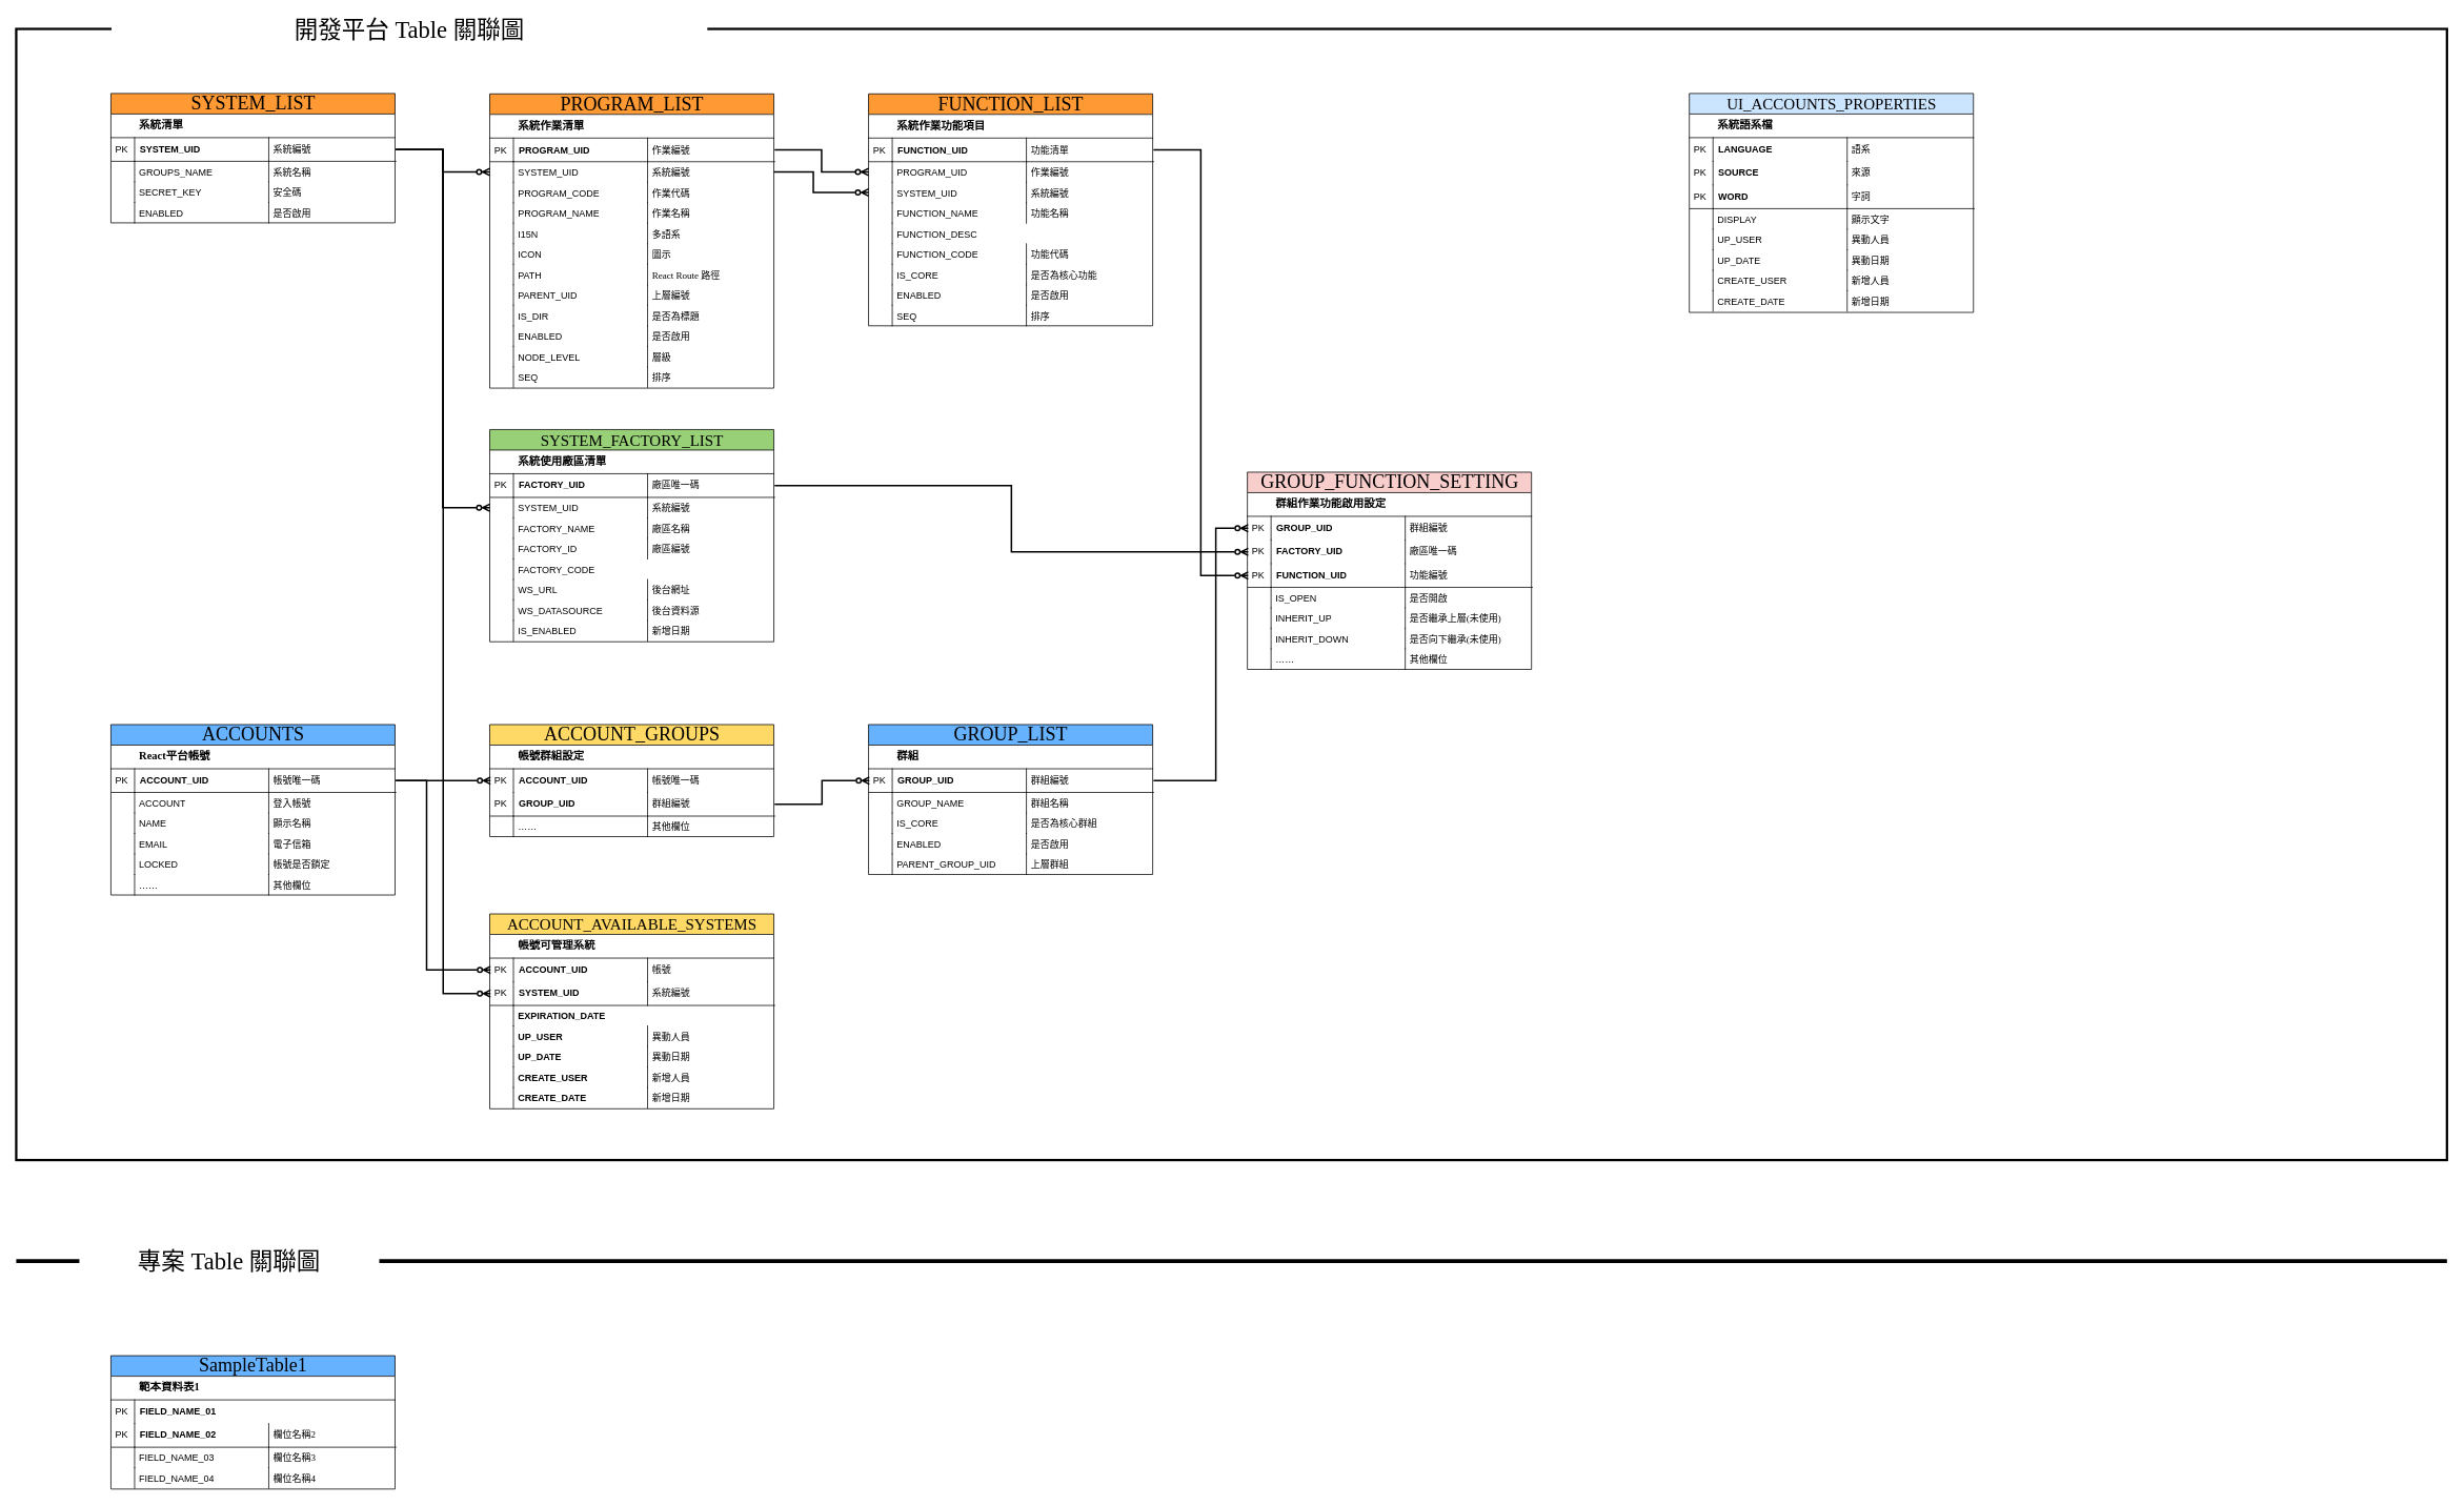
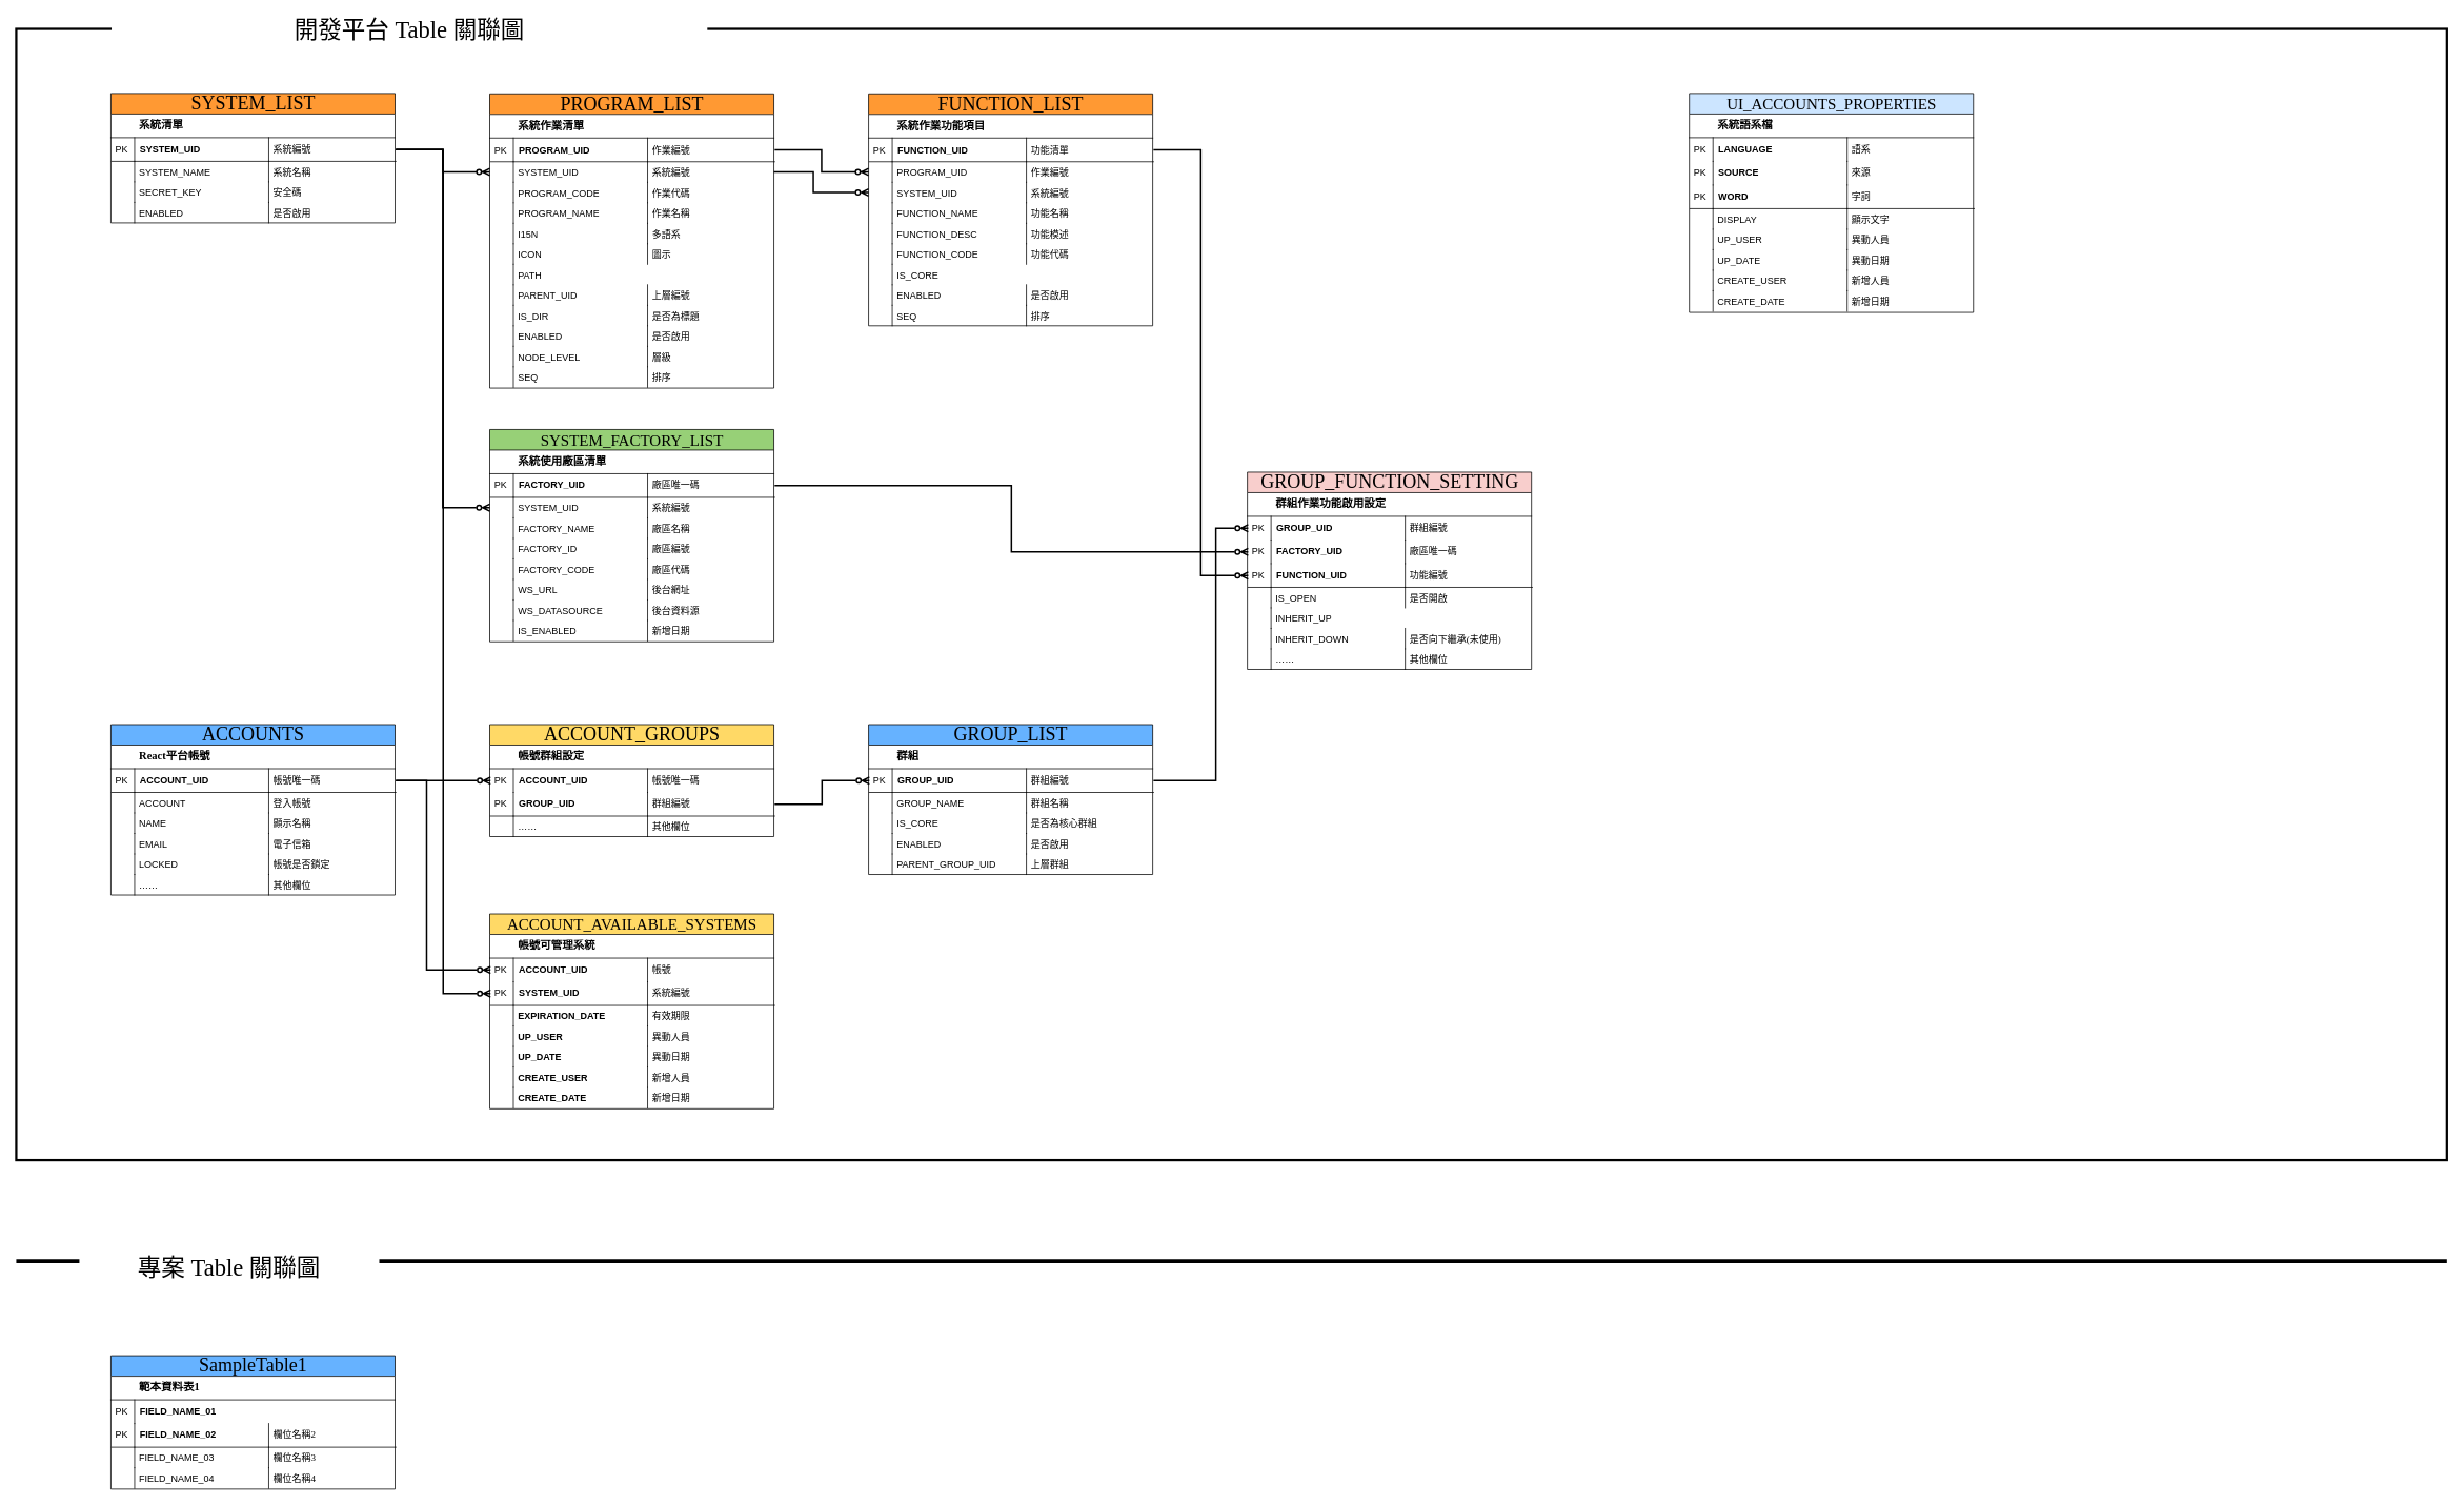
- <mxCell id="32" value="GROUPS_NAME" style="shape=partialRectangle;top=0;left=0;right=0;bottom=0;html=1;align=left;verticalAlign=top;fillColor=none;spacingLeft=34;spacingRight=4;whiteSpace=wrap;overflow=hidden;rotatable=0;points=[[0,0.5],[1,0.5]];portConstraint=eastwest;dropTarget=0;" parent="30" vertex="1"><mxGeometry width="360" height="26" as="geometry" /></mxCell>
+ <mxCell id="32" value="SYSTEM_NAME" style="shape=partialRectangle;top=0;left=0;right=0;bottom=0;html=1;align=left;verticalAlign=top;fillColor=none;spacingLeft=34;spacingRight=4;whiteSpace=wrap;overflow=hidden;rotatable=0;points=[[0,0.5],[1,0.5]];portConstraint=eastwest;dropTarget=0;" parent="30" vertex="1"><mxGeometry width="360" height="26" as="geometry" /></mxCell>
+ <mxCell id="126" value="功能模述" style="shape=partialRectangle;top=0;left=1;bottom=0;html=1;fillColor=none;align=left;verticalAlign=top;spacingLeft=4;spacingRight=4;whiteSpace=wrap;overflow=hidden;rotatable=0;points=[];portConstraint=eastwest;part=1;right=0;fontFamily=Noto Sans CJK TC Regular;" parent="123" vertex="1" connectable="0"><mxGeometry x="200" width="150" height="26" as="geometry" /></mxCell>
- <mxCell id="79" value="React Route 路徑" style="shape=partialRectangle;top=0;left=1;bottom=0;html=1;fillColor=none;align=left;verticalAlign=top;spacingLeft=4;spacingRight=4;whiteSpace=wrap;overflow=hidden;rotatable=0;points=[];portConstraint=eastwest;part=1;right=0;fontFamily=Noto Sans CJK TC Regular;" parent="76" vertex="1" connectable="0"><mxGeometry x="200" width="150" height="26" as="geometry" /></mxCell>
- <mxCell id="136" value="是否為核心功能" style="shape=partialRectangle;top=0;left=1;bottom=0;html=1;fillColor=none;align=left;verticalAlign=top;spacingLeft=4;spacingRight=4;whiteSpace=wrap;overflow=hidden;rotatable=0;points=[];portConstraint=eastwest;part=1;right=0;fontFamily=Noto Sans CJK TC Regular;" parent="133" vertex="1" connectable="0"><mxGeometry x="200" width="150" height="26" as="geometry" /></mxCell>
+ <mxCell id="283" value="廠區代碼" style="shape=partialRectangle;top=0;left=1;bottom=0;html=1;fillColor=none;align=left;verticalAlign=top;spacingLeft=4;spacingRight=4;whiteSpace=wrap;overflow=hidden;rotatable=0;points=[];portConstraint=eastwest;part=1;right=0;fontFamily=Noto Sans CJK TC Regular;" vertex="1" connectable="0" parent="280"><mxGeometry x="200" width="150" height="26" as="geometry" /></mxCell>
- <mxCell id="240" value="是否繼承上層(未使用)" style="shape=partialRectangle;top=0;left=1;bottom=0;html=1;fillColor=none;align=left;verticalAlign=top;spacingLeft=4;spacingRight=4;whiteSpace=wrap;overflow=hidden;rotatable=0;points=[];portConstraint=eastwest;part=1;right=0;fontFamily=Noto Sans CJK TC Regular;" parent="237" vertex="1" connectable="0"><mxGeometry x="200" width="150" height="26" as="geometry" /></mxCell>
+ <mxCell id="318" value="有效期限" style="shape=partialRectangle;top=0;left=1;bottom=0;html=1;fillColor=none;align=left;verticalAlign=top;spacingLeft=4;spacingRight=4;whiteSpace=wrap;overflow=hidden;rotatable=0;points=[];portConstraint=eastwest;part=1;right=0;fontFamily=Noto Sans CJK TC Regular;" vertex="1" connectable="0" parent="315"><mxGeometry x="200" width="150" height="26" as="geometry" /></mxCell>
- <mxCell id="3" value="&lt;font style=&quot;font-size: 30px&quot; face=&quot;Lucida Console&quot;&gt;專案 Table 關聯圖&lt;/font&gt;" style="text;html=1;align=center;verticalAlign=middle;whiteSpace=wrap;rounded=0;fillColor=#ffffff;" parent="1" vertex="1"><mxGeometry x="100" y="1583" width="380" height="30" as="geometry" /></mxCell>
+ <mxCell id="3" value="&lt;font style=&quot;font-size: 30px&quot; face=&quot;Lucida Console&quot;&gt;專案 Table 關聯圖&lt;/font&gt;" style="text;html=1;align=center;verticalAlign=middle;whiteSpace=wrap;rounded=0;fillColor=#ffffff;" parent="1" vertex="1"><mxGeometry x="100" y="1583" width="380" height="45" as="geometry" /></mxCell>
